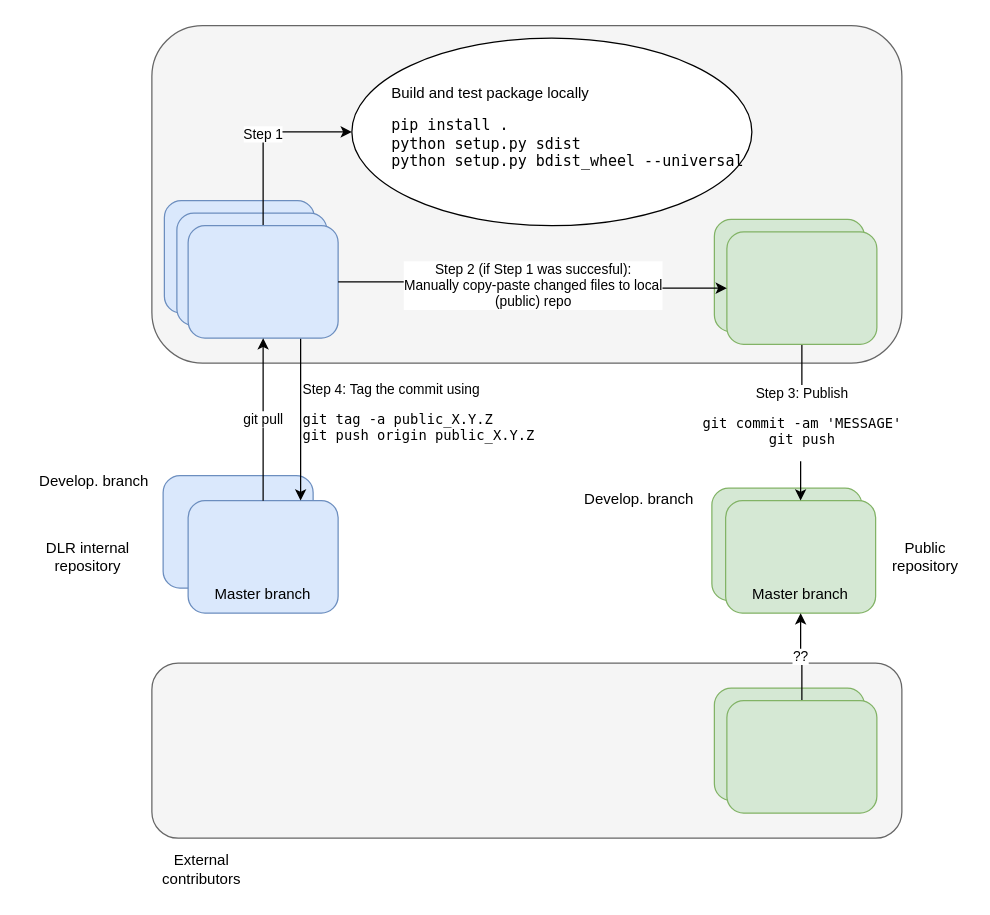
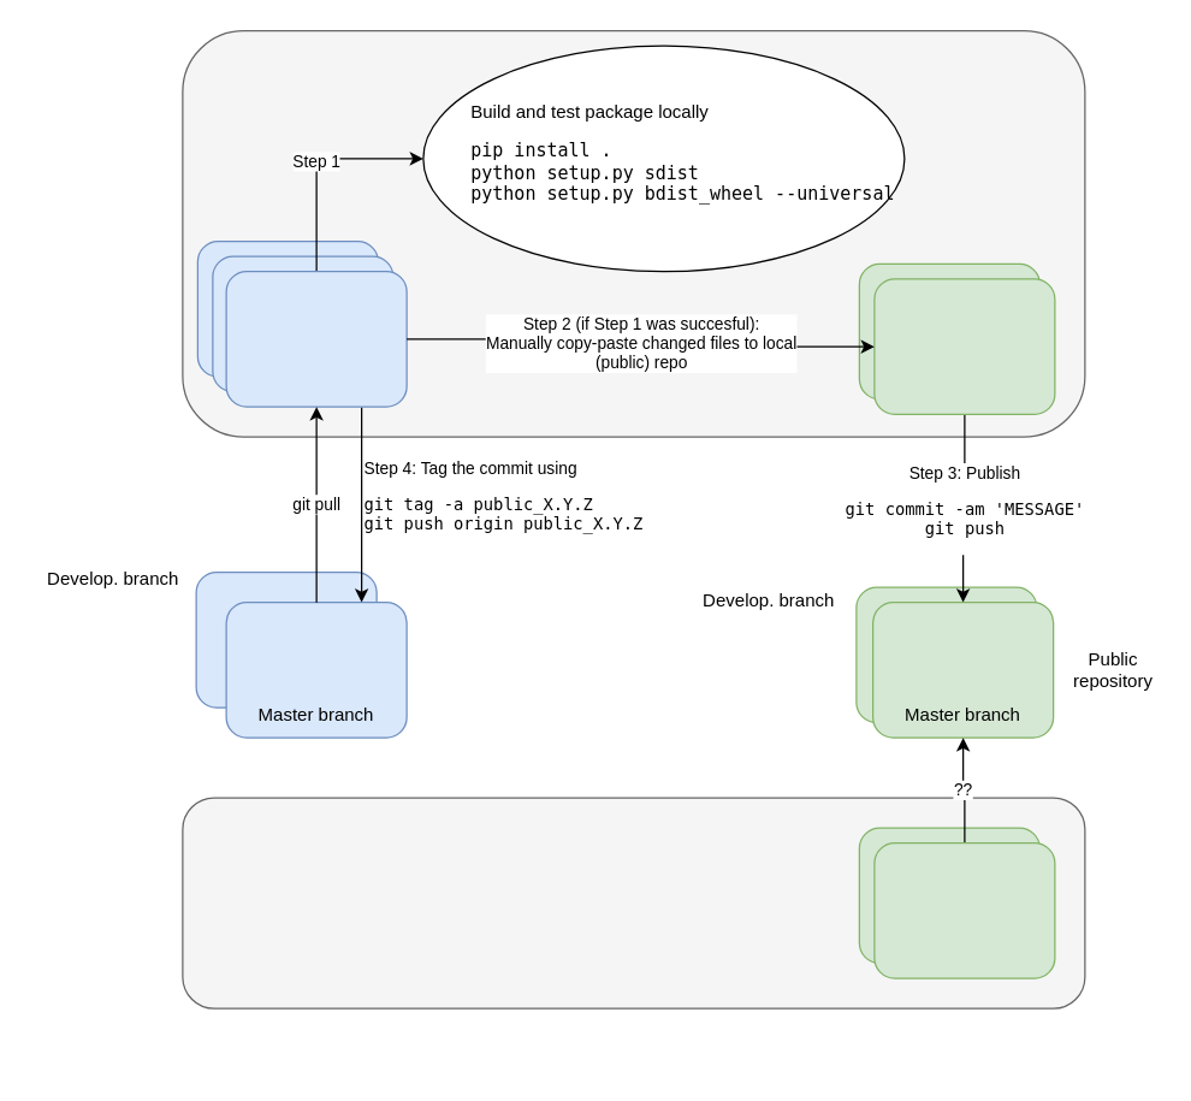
- <mxCell id="3" value="&lt;div&gt;DLR internal&lt;br&gt;&lt;/div&gt;&lt;div&gt;repository&lt;/div&gt;" style="text;html=1;strokeColor=none;fillColor=none;align=center;verticalAlign=middle;whiteSpace=wrap;rounded=0;" vertex="1" parent="1"><mxGeometry x="30" y="430" width="80" height="30" as="geometry" /></mxCell>
- <mxCell id="14" value="External contributors" style="text;html=1;strokeColor=none;fillColor=none;align=center;verticalAlign=middle;whiteSpace=wrap;rounded=0;" vertex="1" parent="1"><mxGeometry x="121" y="680" width="80" height="30" as="geometry" /></mxCell>
